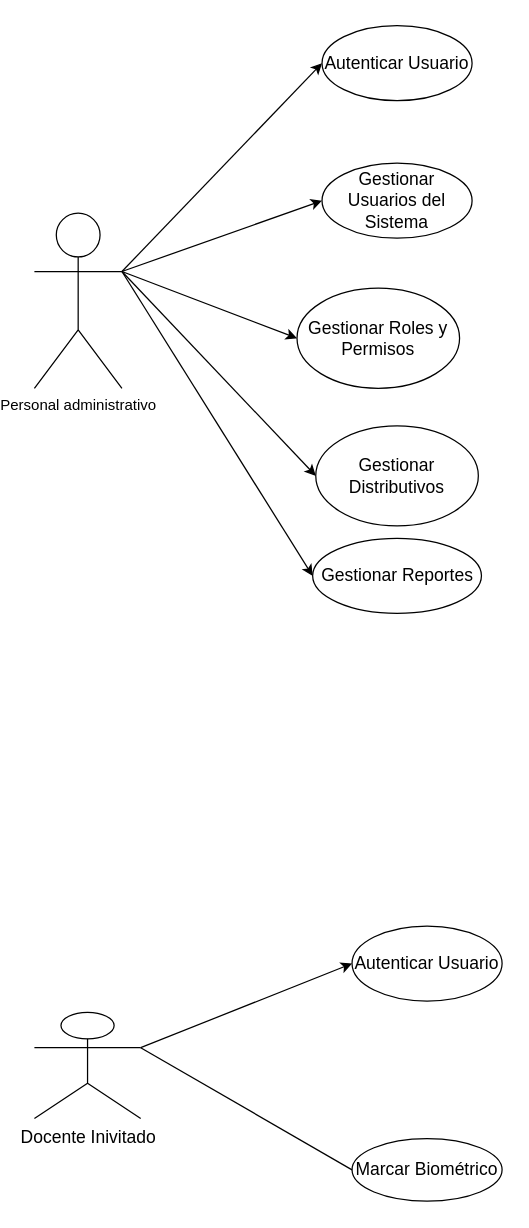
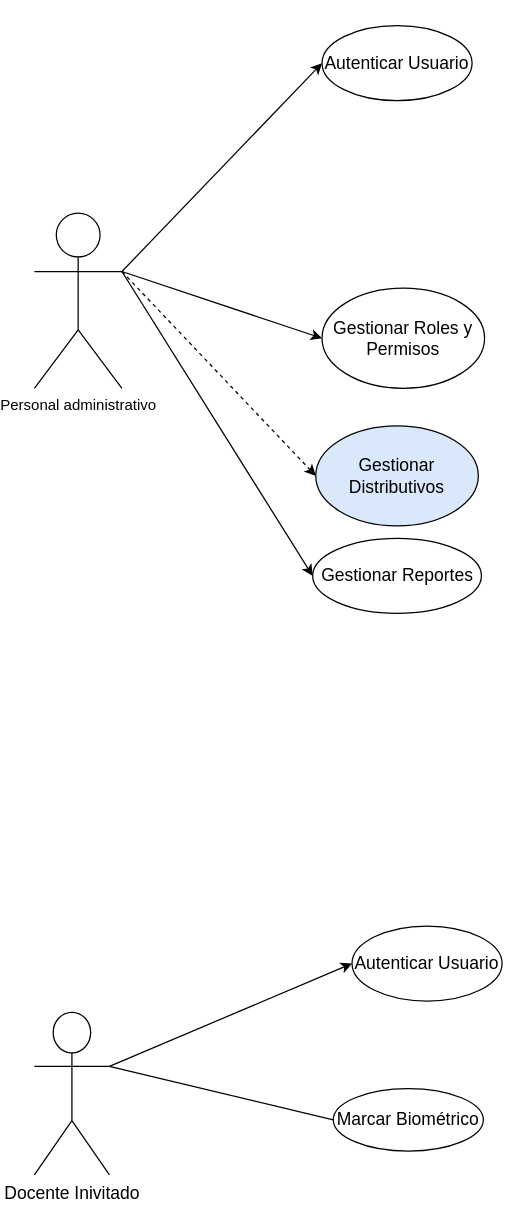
- <mxCell id="9" value="&lt;font style=&quot;vertical-align: inherit;&quot;&gt;&lt;font style=&quot;vertical-align: inherit;&quot;&gt;&lt;font style=&quot;vertical-align: inherit;&quot;&gt;&lt;font style=&quot;vertical-align: inherit;&quot;&gt;Gestionar Usuarios del Sistema&lt;/font&gt;&lt;/font&gt;&lt;/font&gt;&lt;/font&gt;" style="ellipse;whiteSpace=wrap;html=1;fontSize=14;" parent="1" vertex="1"><mxGeometry x="250" y="130" width="120" height="60" as="geometry" /></mxCell>
- <mxCell id="12" value="" style="endArrow=classic;html=1;rounded=0;fontSize=14;exitX=1;exitY=0.333;exitDx=0;exitDy=0;exitPerimeter=0;entryX=0;entryY=0.5;entryDx=0;entryDy=0;" parent="1" source="2" target="9" edge="1"><mxGeometry width="50" height="50" relative="1" as="geometry"><mxPoint x="100" y="226.667" as="sourcePoint" /><mxPoint x="260" y="60" as="targetPoint" /></mxGeometry></mxCell>
- <mxCell id="10" value="&lt;font style=&quot;vertical-align: inherit;&quot;&gt;&lt;font style=&quot;vertical-align: inherit;&quot;&gt;Gestionar Roles y Permisos&lt;/font&gt;&lt;/font&gt;" style="ellipse;whiteSpace=wrap;html=1;fontSize=14;" parent="1" vertex="1"><mxGeometry x="230" y="230" width="130" height="80" as="geometry" /></mxCell>
+ <mxCell id="10" value="&lt;font style=&quot;vertical-align: inherit;&quot;&gt;&lt;font style=&quot;vertical-align: inherit;&quot;&gt;Gestionar Roles y Permisos&lt;/font&gt;&lt;/font&gt;" style="ellipse;whiteSpace=wrap;html=1;fontSize=14;" parent="1" vertex="1"><mxGeometry x="250" y="230" width="130" height="80" as="geometry" /></mxCell>
- <mxCell id="17" value="" style="endArrow=classic;html=1;rounded=0;exitX=1;exitY=0.333;exitDx=0;exitDy=0;exitPerimeter=0;entryX=0;entryY=0.5;entryDx=0;entryDy=0;" edge="1" parent="1" source="2" target="16"><mxGeometry width="50" height="50" relative="1" as="geometry"><mxPoint x="90" y="480" as="sourcePoint" /><mxPoint x="140" y="430" as="targetPoint" /></mxGeometry></mxCell>
+ <mxCell id="17" value="" style="endArrow=classic;html=1;rounded=0;exitX=1;exitY=0.333;exitDx=0;exitDy=0;exitPerimeter=0;entryX=0;entryY=0.5;entryDx=0;entryDy=0;dashed=1;" edge="1" parent="1" source="2" target="16"><mxGeometry width="50" height="50" relative="1" as="geometry"><mxPoint x="90" y="480" as="sourcePoint" /><mxPoint x="140" y="430" as="targetPoint" /></mxGeometry></mxCell>
- <mxCell id="16" value="&lt;font style=&quot;vertical-align: inherit;&quot;&gt;&lt;font style=&quot;vertical-align: inherit;&quot;&gt;&lt;font style=&quot;vertical-align: inherit;&quot;&gt;&lt;font style=&quot;vertical-align: inherit;&quot;&gt;Gestionar Distributivos&lt;/font&gt;&lt;/font&gt;&lt;/font&gt;&lt;/font&gt;" style="ellipse;whiteSpace=wrap;html=1;fontSize=14;" parent="1" vertex="1"><mxGeometry x="245" y="340" width="130" height="80" as="geometry" /></mxCell>
+ <mxCell id="16" value="&lt;font style=&quot;vertical-align: inherit;&quot;&gt;&lt;font style=&quot;vertical-align: inherit;&quot;&gt;&lt;font style=&quot;vertical-align: inherit;&quot;&gt;&lt;font style=&quot;vertical-align: inherit;&quot;&gt;Gestionar Distributivos&lt;/font&gt;&lt;/font&gt;&lt;/font&gt;&lt;/font&gt;" style="ellipse;whiteSpace=wrap;html=1;fontSize=14;fillColor=#dae8fc;" parent="1" vertex="1"><mxGeometry x="245" y="340" width="130" height="80" as="geometry" /></mxCell>
- <mxCell id="4" value="Docente Inivitado" style="shape=umlActor;verticalLabelPosition=bottom;verticalAlign=top;html=1;outlineConnect=0;fontSize=14;" parent="1" vertex="1"><mxGeometry x="20" y="809" width="85" height="85" as="geometry" /></mxCell>
+ <mxCell id="4" value="Docente Inivitado" style="shape=umlActor;verticalLabelPosition=bottom;verticalAlign=top;html=1;outlineConnect=0;fontSize=14;" parent="1" vertex="1"><mxGeometry x="20" y="809" width="60" height="130" as="geometry" /></mxCell>
- <mxCell id="5" value="&lt;span style=&quot;font-size: 14px;&quot;&gt;&lt;font style=&quot;vertical-align: inherit;&quot;&gt;&lt;font style=&quot;vertical-align: inherit;&quot;&gt;Marcar Biométrico&lt;/font&gt;&lt;/font&gt;&lt;/span&gt;" style="ellipse;whiteSpace=wrap;html=1;" parent="1" vertex="1"><mxGeometry x="274" y="910" width="120" height="50" as="geometry" /></mxCell>
+ <mxCell id="5" value="&lt;span style=&quot;font-size: 14px;&quot;&gt;&lt;font style=&quot;vertical-align: inherit;&quot;&gt;&lt;font style=&quot;vertical-align: inherit;&quot;&gt;Marcar Biométrico&lt;/font&gt;&lt;/font&gt;&lt;/span&gt;" style="ellipse;whiteSpace=wrap;html=1;" parent="1" vertex="1"><mxGeometry x="259" y="870" width="120" height="50" as="geometry" /></mxCell>
